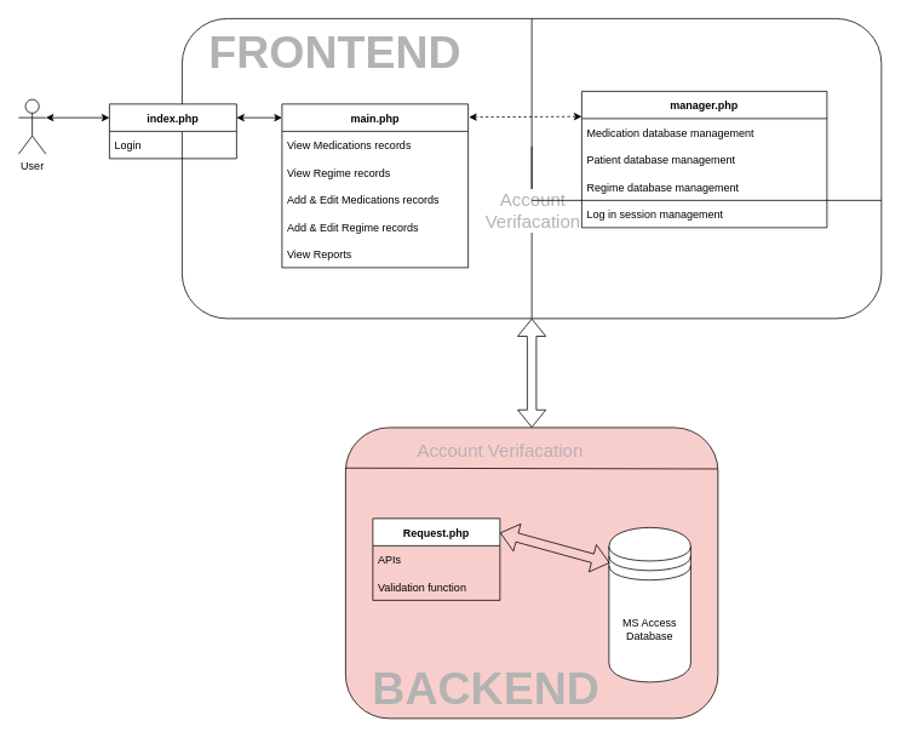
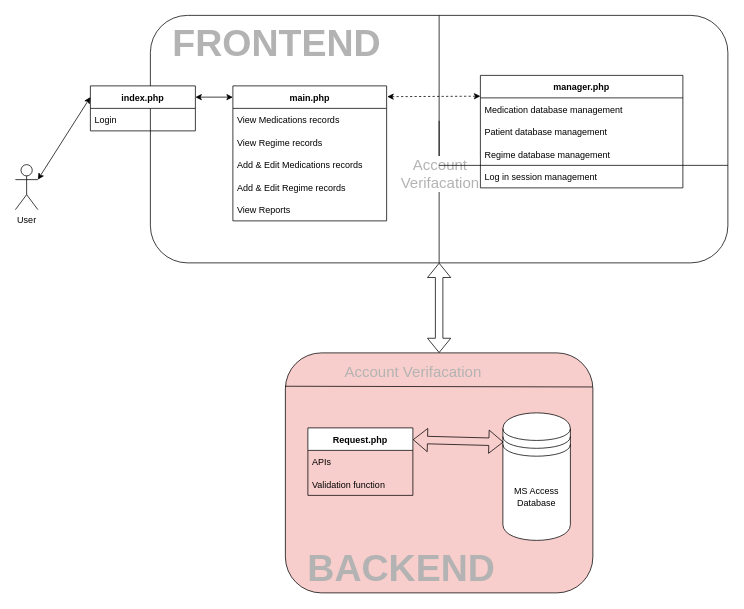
- <mxCell id="3" value="User" style="shape=umlActor;verticalLabelPosition=bottom;verticalAlign=top;html=1;outlineConnect=0;" parent="1" vertex="1"><mxGeometry x="20" y="109" width="30" height="60" as="geometry" /></mxCell>
+ <mxCell id="3" value="User" style="shape=umlActor;verticalLabelPosition=bottom;verticalAlign=top;html=1;outlineConnect=0;" parent="1" vertex="1"><mxGeometry x="20" y="219" width="30" height="60" as="geometry" /></mxCell>
- <mxCell id="4" value="MS Access&lt;br&gt;Database" style="shape=datastore;whiteSpace=wrap;html=1;" parent="1" vertex="1"><mxGeometry x="670" y="580" width="90" height="170" as="geometry" /></mxCell>
+ <mxCell id="4" value="MS Access&lt;br&gt;Database" style="shape=datastore;whiteSpace=wrap;html=1;" parent="1" vertex="1"><mxGeometry x="670" y="550" width="90" height="170" as="geometry" /></mxCell>
